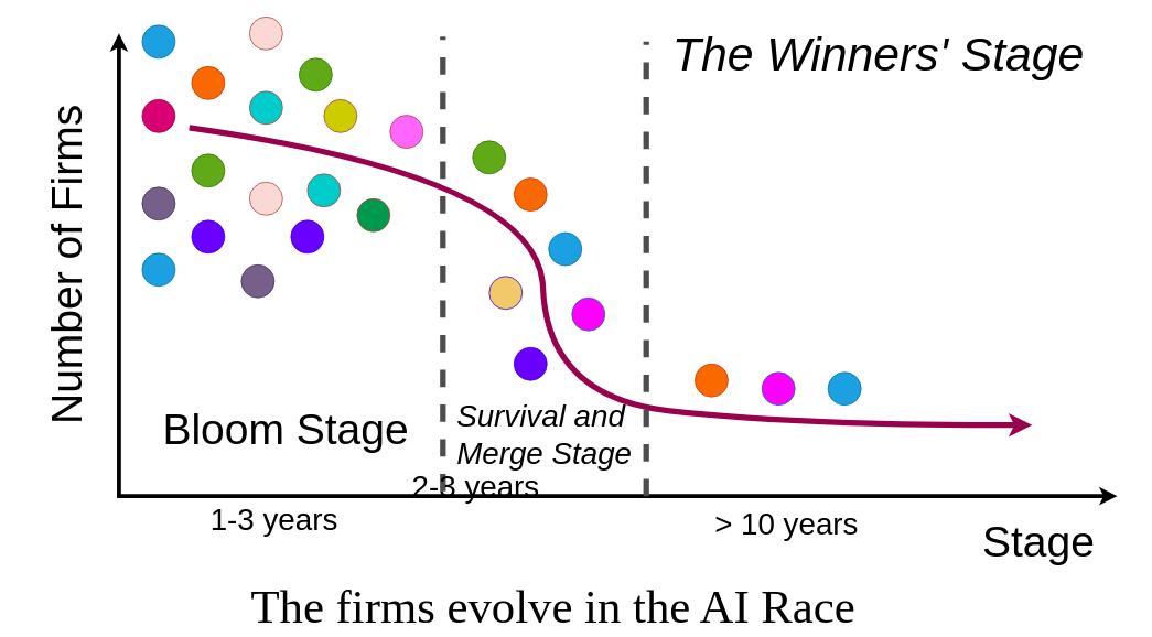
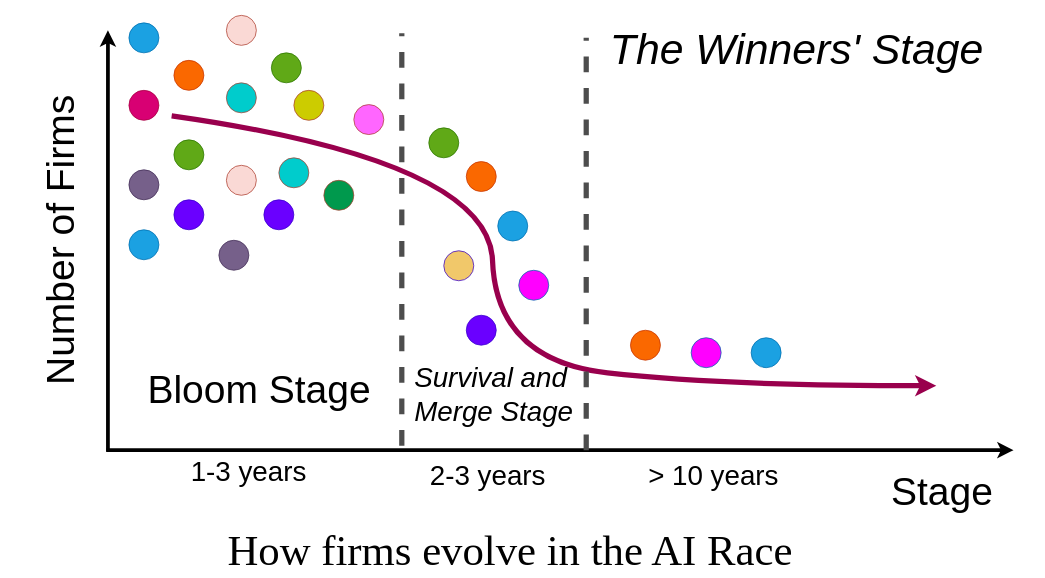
- <mxCell id="39" value="2-3 years" style="text;html=1;strokeColor=none;fillColor=none;align=center;verticalAlign=middle;whiteSpace=wrap;rounded=0;fontSize=37;fontColor=#000000;" vertex="1" parent="1"><mxGeometry x="460" y="575" width="230" height="30" as="geometry" /></mxCell>
+ <mxCell id="39" value="2-3 years" style="text;html=1;strokeColor=none;fillColor=none;align=center;verticalAlign=middle;whiteSpace=wrap;rounded=0;fontSize=37;fontColor=#000000;" vertex="1" parent="1"><mxGeometry x="535" y="620" width="230" height="30" as="geometry" /></mxCell>
- <mxCell id="41" value="The firms evolve in the AI Race" style="text;html=1;strokeColor=none;fillColor=none;align=left;verticalAlign=middle;whiteSpace=wrap;rounded=0;fontSize=57;fontColor=#000000;fontStyle=0;fontFamily=Georgia;" vertex="1" parent="1"><mxGeometry x="301" y="719" width="860" height="30" as="geometry" /></mxCell>
+ <mxCell id="41" value="How firms evolve in the AI Race" style="text;html=1;strokeColor=none;fillColor=none;align=left;verticalAlign=middle;whiteSpace=wrap;rounded=0;fontSize=57;fontColor=#000000;fontStyle=0;fontFamily=Georgia;" vertex="1" parent="1"><mxGeometry x="301" y="719" width="860" height="30" as="geometry" /></mxCell>
